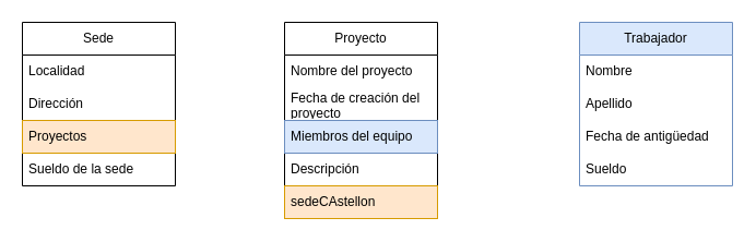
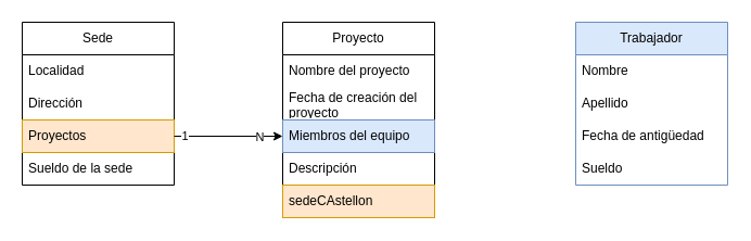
+ <mxCell id="18" style="edgeStyle=orthogonalEdgeStyle;rounded=0;orthogonalLoop=1;jettySize=auto;html=1;entryX=0;entryY=0.5;entryDx=0;entryDy=0;" parent="1" source="16" target="5" edge="1"><mxGeometry relative="1" as="geometry" /></mxCell>
+ <mxCell id="19" value="1" style="edgeLabel;html=1;align=center;verticalAlign=middle;resizable=0;points=[];" parent="18" vertex="1" connectable="0"><mxGeometry x="-0.826" y="1" relative="1" as="geometry"><mxPoint as="offset" /></mxGeometry></mxCell>
+ <mxCell id="20" value="N" style="edgeLabel;html=1;align=center;verticalAlign=middle;resizable=0;points=[];" parent="18" vertex="1" connectable="0"><mxGeometry x="0.569" relative="1" as="geometry"><mxPoint as="offset" /></mxGeometry></mxCell>
